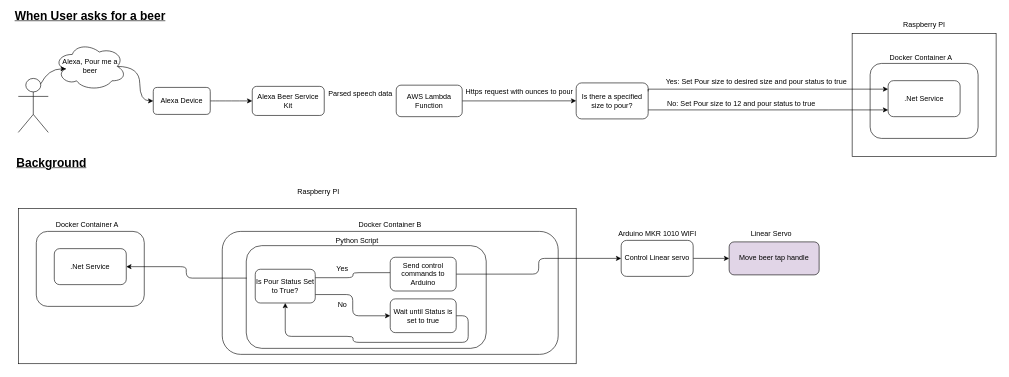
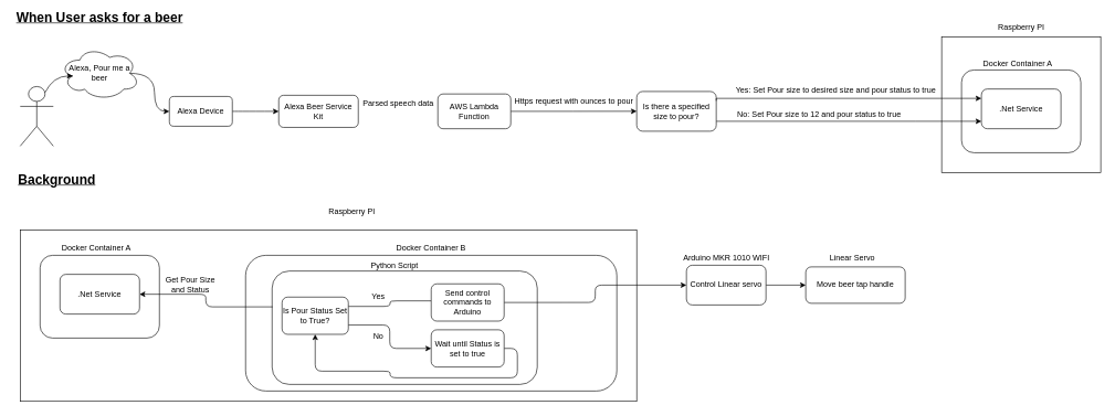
+ <mxCell id="41" value="Get Pour Size and Status " style="text;html=1;strokeColor=none;fillColor=none;align=center;verticalAlign=middle;whiteSpace=wrap;rounded=0;" vertex="1" parent="1"><mxGeometry x="247" y="408.75" width="80" height="40" as="geometry" /></mxCell>
- <mxCell id="25" value="Move beer tap handle" style="rounded=1;whiteSpace=wrap;html=1;fillColor=#e1d5e7;" vertex="1" parent="1"><mxGeometry x="1215" y="402.5" width="150" height="55" as="geometry" /></mxCell>
+ <mxCell id="25" value="Move beer tap handle" style="rounded=1;whiteSpace=wrap;html=1;" vertex="1" parent="1"><mxGeometry x="1215" y="402.5" width="150" height="55" as="geometry" /></mxCell>
